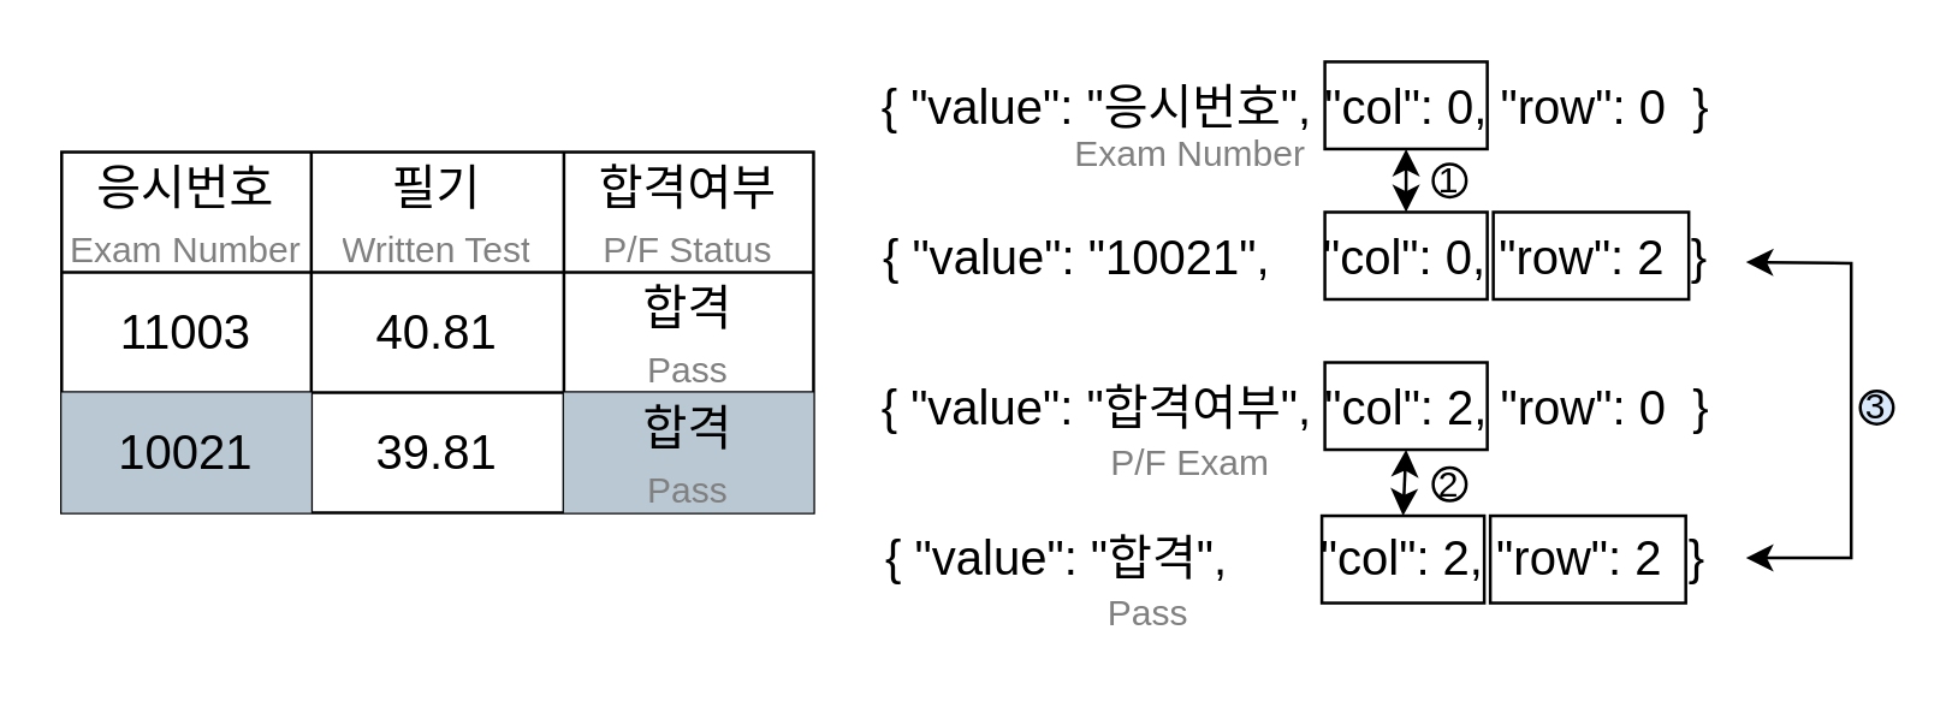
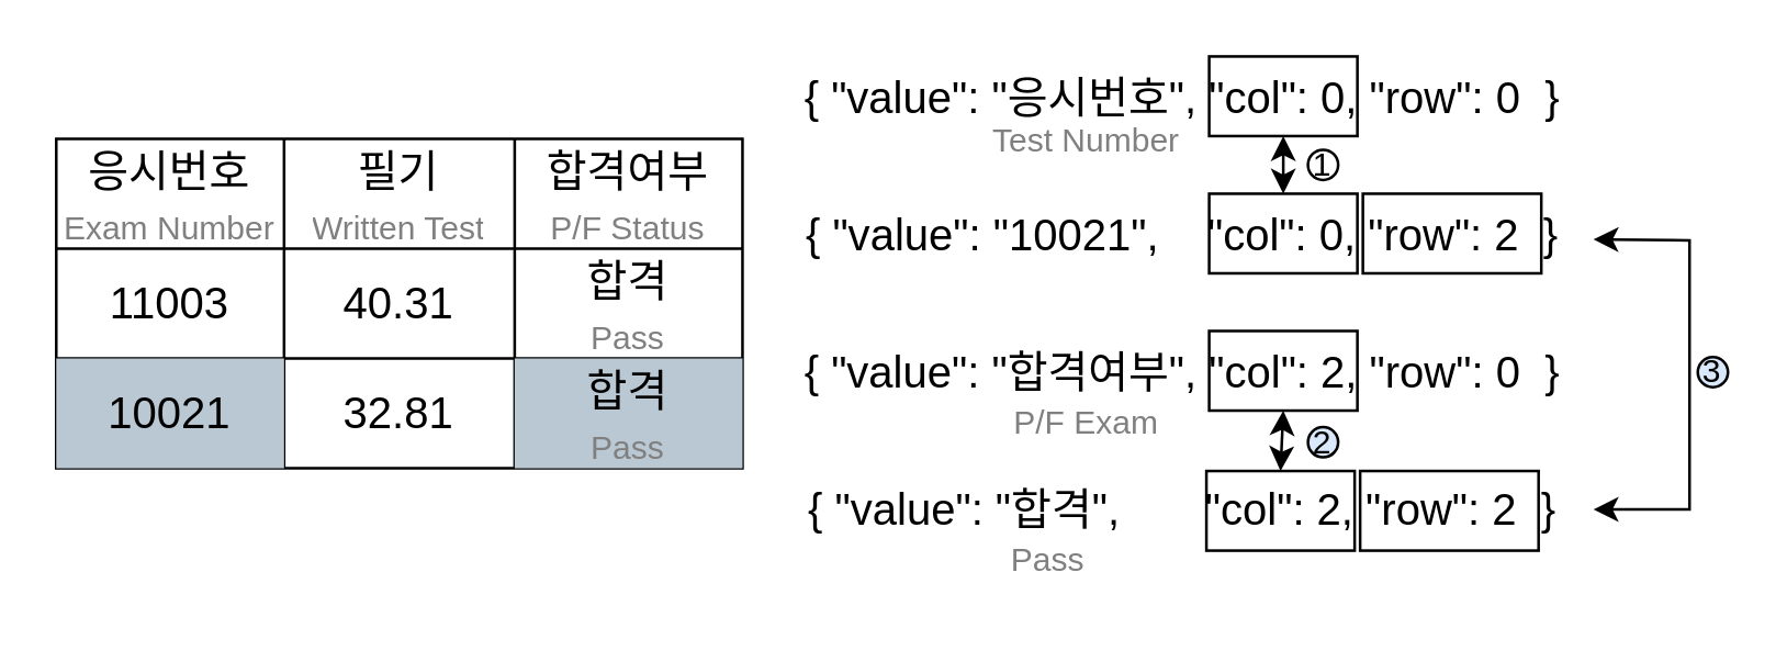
- <mxCell id="20" value="&lt;font style=&quot;font-size: 12px; color: rgb(128, 128, 128);&quot;&gt;Exam Number&lt;/font&gt;" style="text;html=1;align=center;verticalAlign=middle;resizable=0;points=[];autosize=1;strokeColor=none;fillColor=none;" vertex="1" parent="15"><mxGeometry x="65" y="16" width="100" height="30" as="geometry" /></mxCell>
+ <mxCell id="20" value="&lt;font style=&quot;font-size: 12px; color: rgb(128, 128, 128);&quot;&gt;Test Number&lt;/font&gt;" style="text;html=1;align=center;verticalAlign=middle;resizable=0;points=[];autosize=1;strokeColor=none;fillColor=none;" vertex="1" parent="15"><mxGeometry x="65" y="16" width="100" height="30" as="geometry" /></mxCell>
- <mxCell id="9" value="40.81" style="shape=partialRectangle;html=1;whiteSpace=wrap;connectable=0;strokeColor=inherit;overflow=hidden;fillColor=none;top=0;left=0;bottom=0;right=0;pointerEvents=1;fontSize=16;" vertex="1" parent="7"><mxGeometry x="83" width="84" height="40" as="geometry"><mxRectangle width="84" height="40" as="alternateBounds" /></mxGeometry></mxCell>
+ <mxCell id="9" value="40.31" style="shape=partialRectangle;html=1;whiteSpace=wrap;connectable=0;strokeColor=inherit;overflow=hidden;fillColor=none;top=0;left=0;bottom=0;right=0;pointerEvents=1;fontSize=16;" vertex="1" parent="7"><mxGeometry x="83" width="84" height="40" as="geometry"><mxRectangle width="84" height="40" as="alternateBounds" /></mxGeometry></mxCell>
- <mxCell id="13" value="39.81" style="shape=partialRectangle;html=1;whiteSpace=wrap;connectable=0;strokeColor=inherit;overflow=hidden;fillColor=none;top=0;left=0;bottom=0;right=0;pointerEvents=1;fontSize=16;" vertex="1" parent="11"><mxGeometry x="83" width="84" height="40" as="geometry"><mxRectangle width="84" height="40" as="alternateBounds" /></mxGeometry></mxCell>
+ <mxCell id="13" value="32.81" style="shape=partialRectangle;html=1;whiteSpace=wrap;connectable=0;strokeColor=inherit;overflow=hidden;fillColor=none;top=0;left=0;bottom=0;right=0;pointerEvents=1;fontSize=16;" vertex="1" parent="11"><mxGeometry x="83" width="84" height="40" as="geometry"><mxRectangle width="84" height="40" as="alternateBounds" /></mxGeometry></mxCell>
- <mxCell id="33" value="2" style="ellipse;whiteSpace=wrap;html=1;aspect=fixed;" vertex="1" parent="15"><mxGeometry x="196" y="135" width="11" height="11" as="geometry" /></mxCell>
+ <mxCell id="33" value="2" style="ellipse;whiteSpace=wrap;html=1;aspect=fixed;fillColor=#dae8fc;" vertex="1" parent="15"><mxGeometry x="196" y="135" width="11" height="11" as="geometry" /></mxCell>
